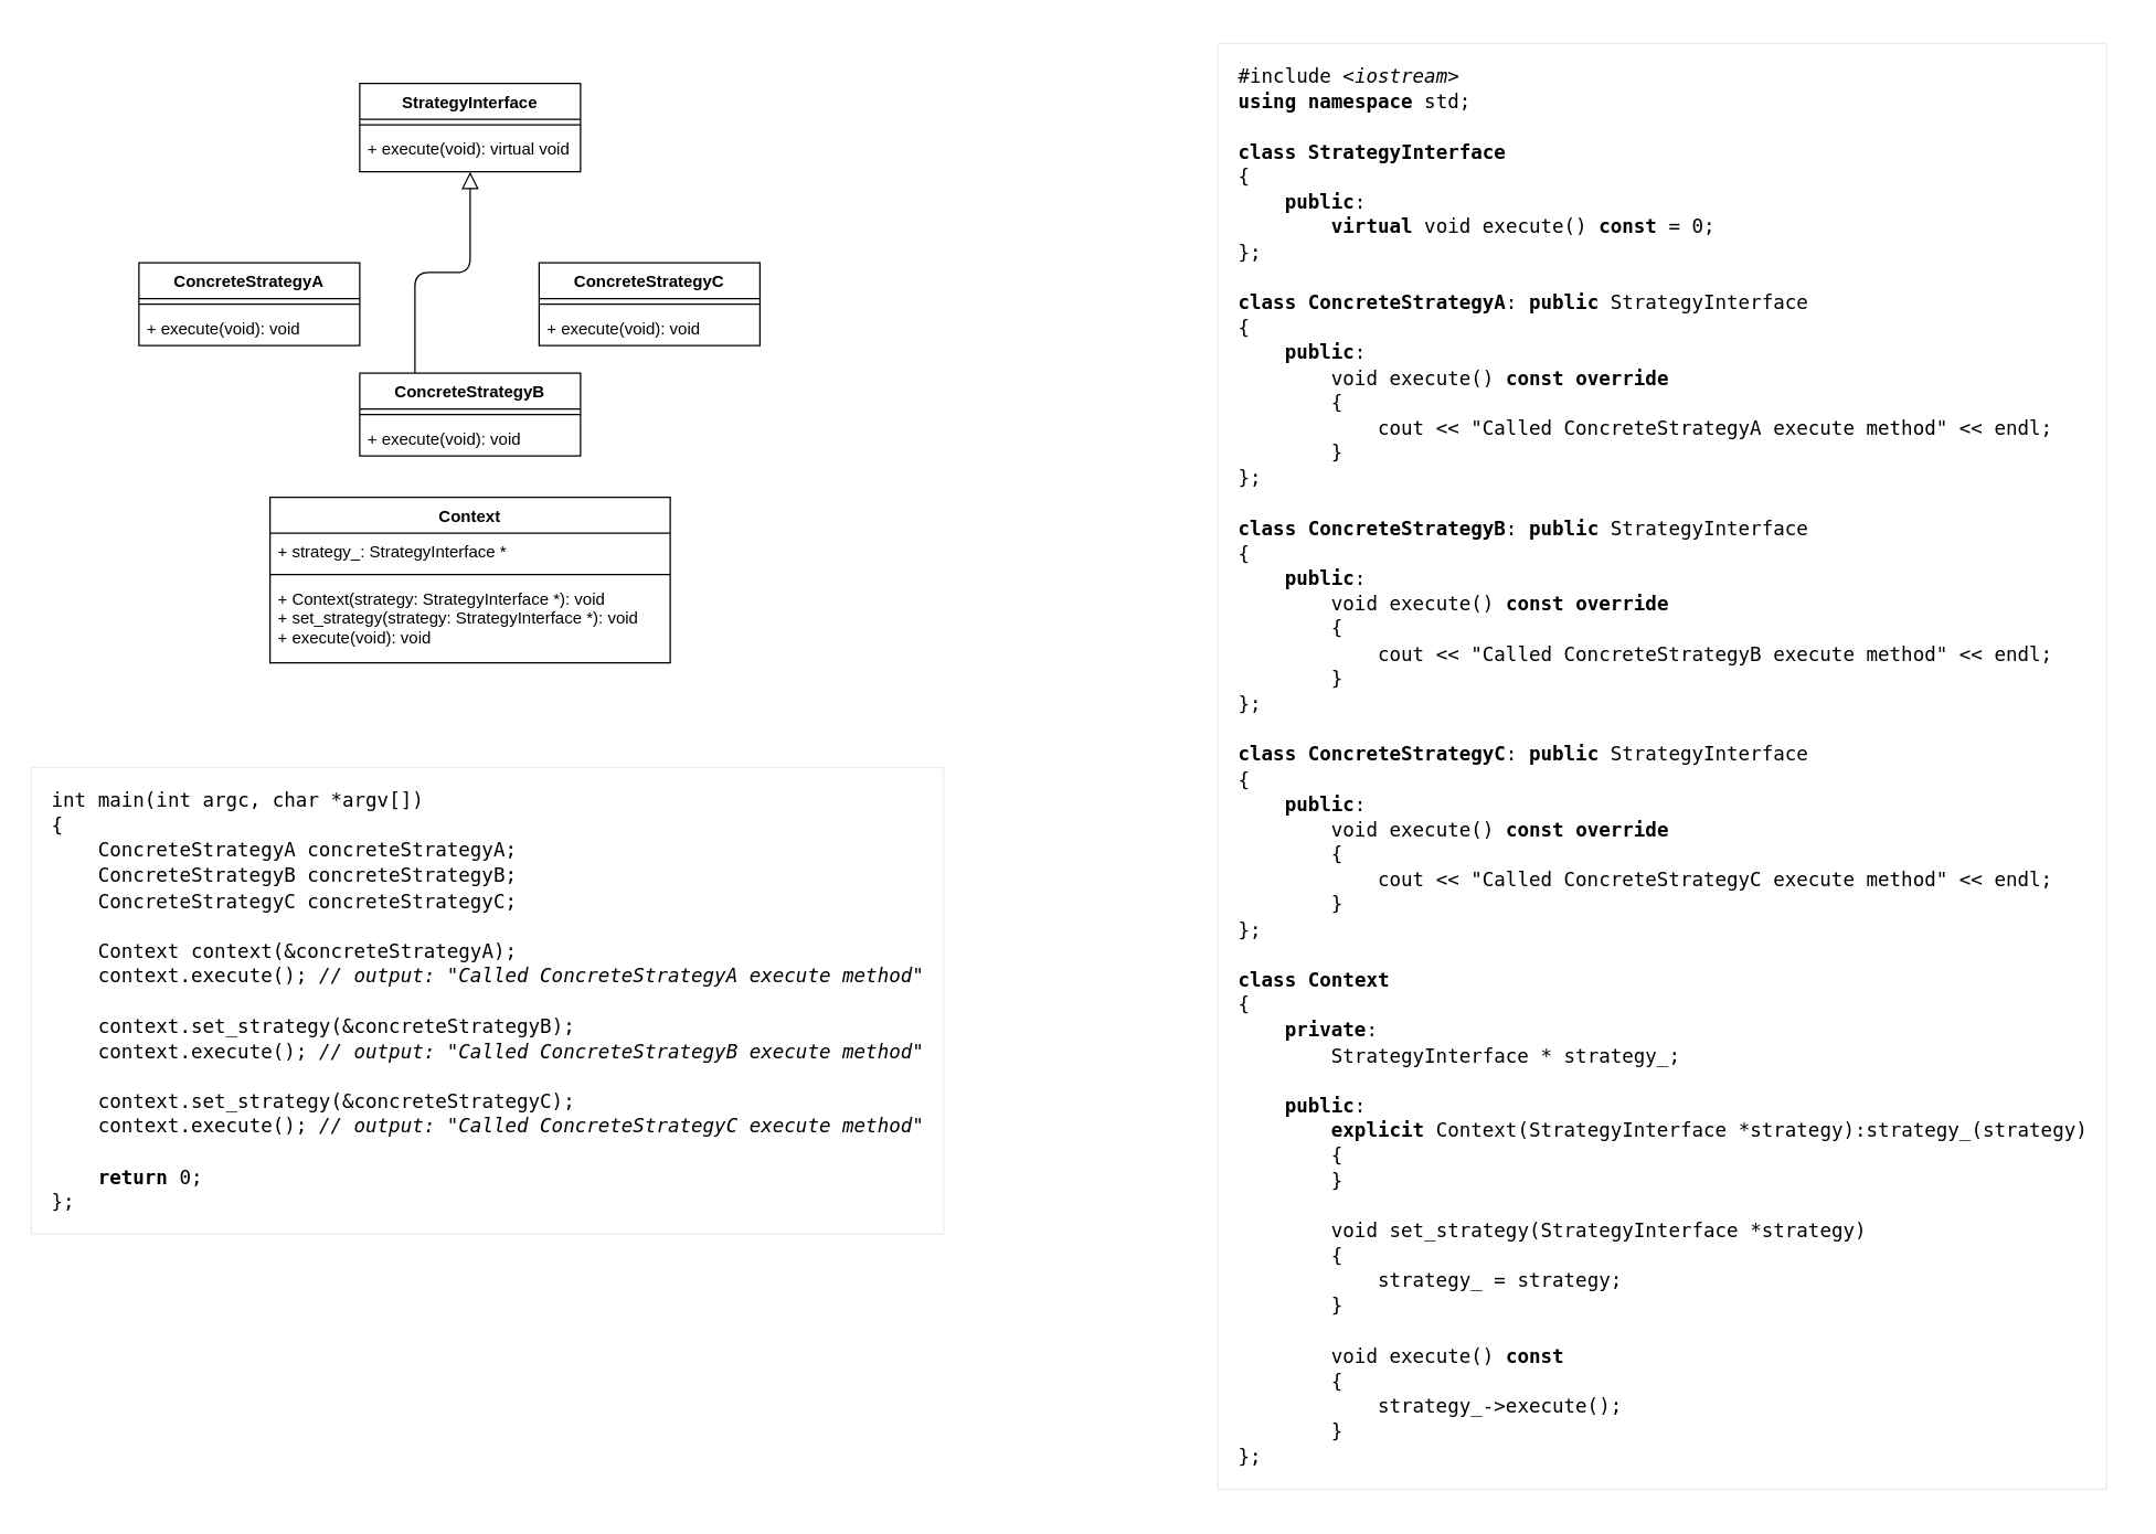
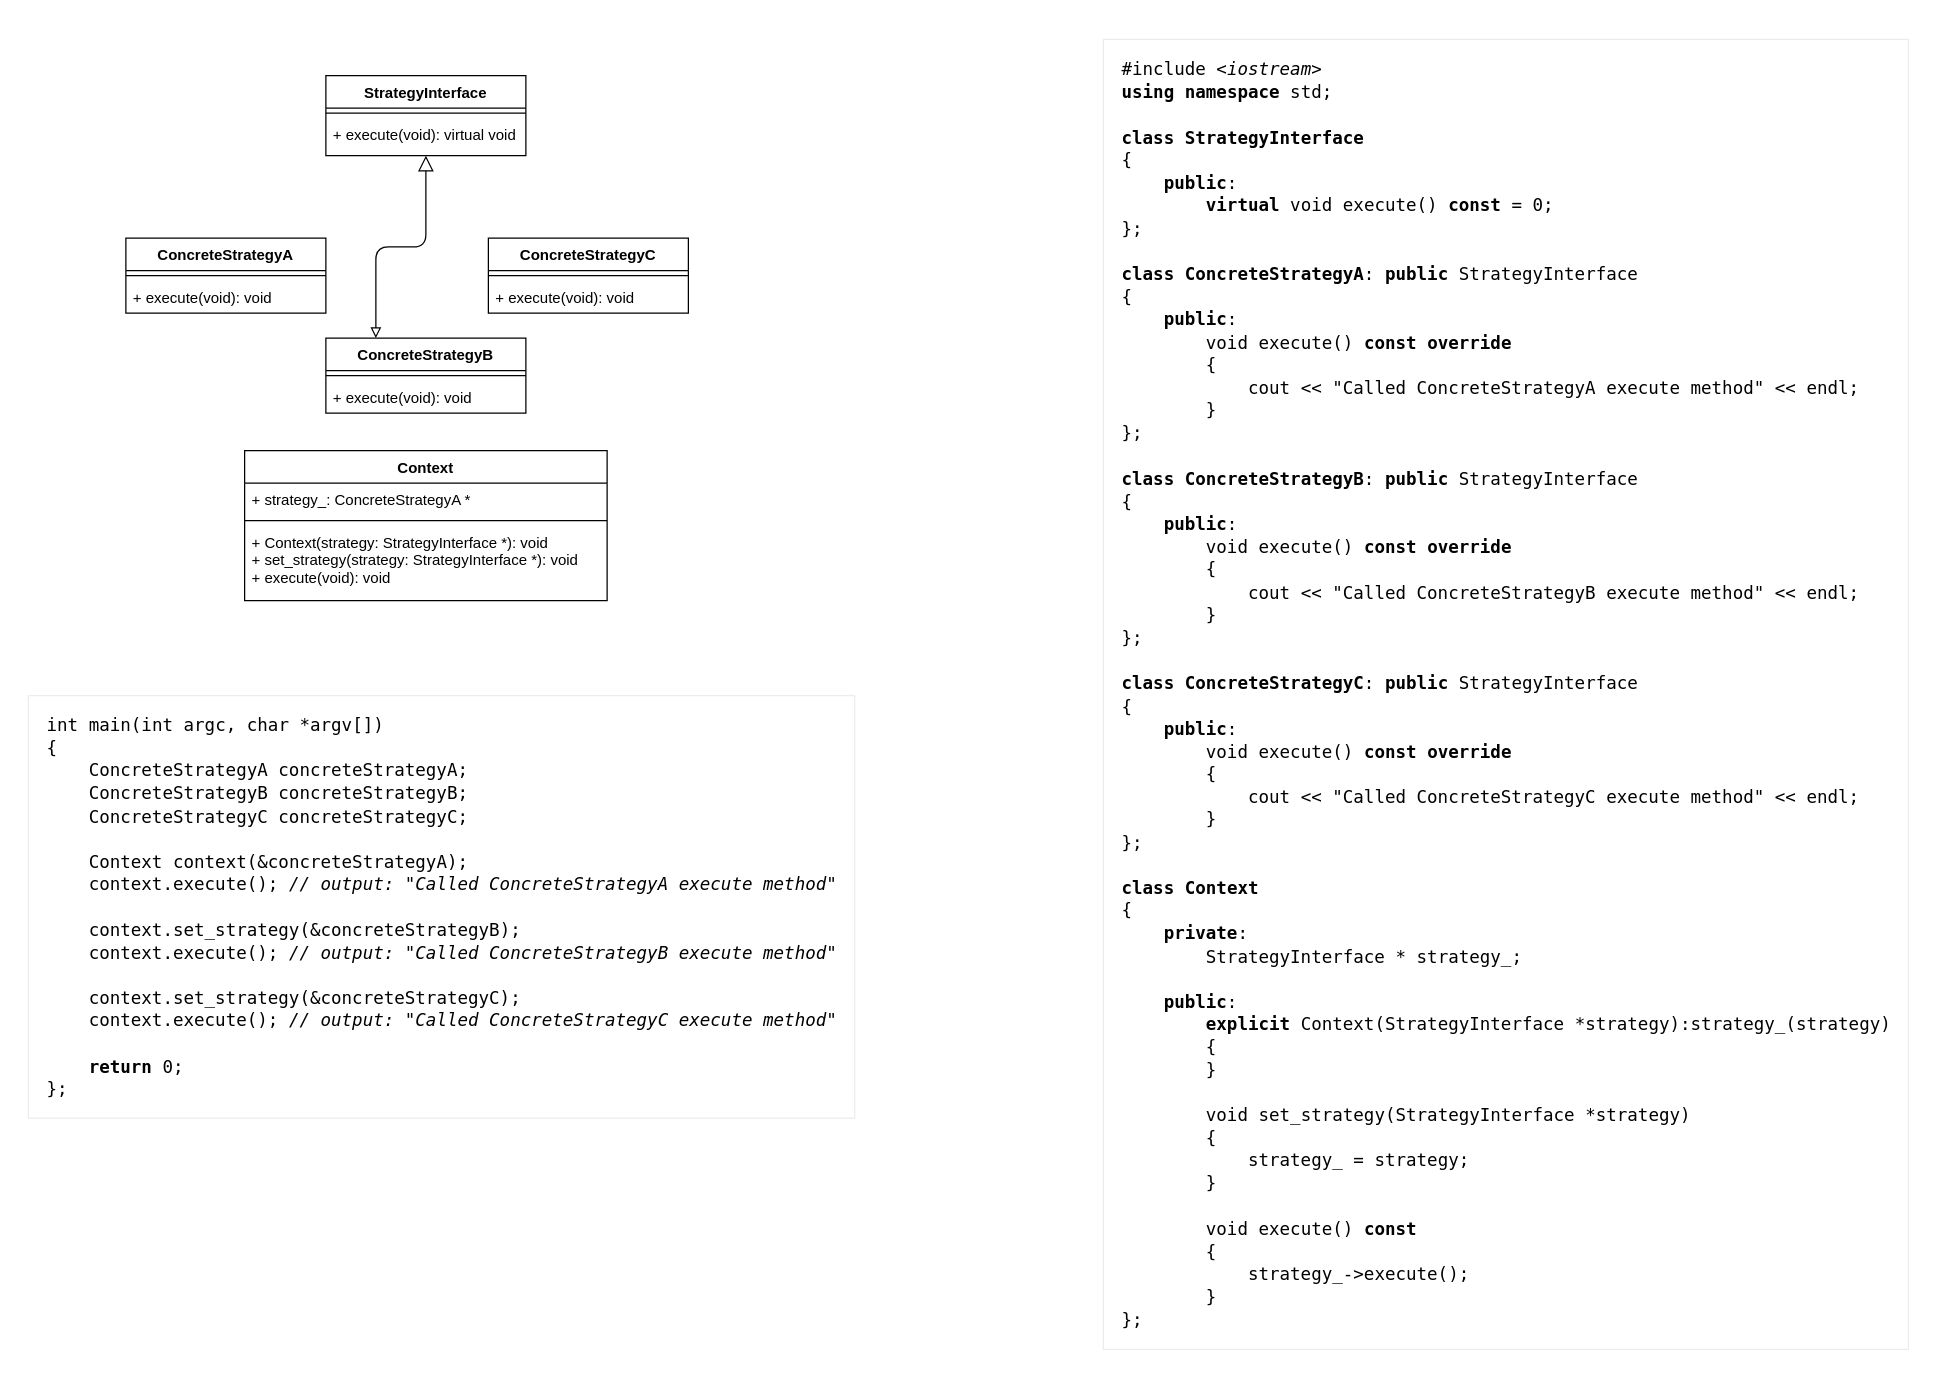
- <mxCell id="2" style="edgeStyle=orthogonalEdgeStyle;rounded=1;orthogonalLoop=1;jettySize=auto;html=1;exitX=0.5;exitY=1;exitDx=0;exitDy=0;entryX=0.25;entryY=0;entryDx=0;entryDy=0;startArrow=block;startFill=0;endArrow=none;endFill=0;strokeWidth=1;endSize=6;startSize=10;" edge="1" target="12" parent="1" source="3"><mxGeometry relative="1" as="geometry"><mxPoint x="330" y="140" as="sourcePoint" /></mxGeometry></mxCell>
+ <mxCell id="2" style="edgeStyle=orthogonalEdgeStyle;rounded=1;orthogonalLoop=1;jettySize=auto;html=1;exitX=0.5;exitY=1;exitDx=0;exitDy=0;entryX=0.25;entryY=0;entryDx=0;entryDy=0;startArrow=block;startFill=0;endArrow=block;endFill=0;strokeWidth=1;endSize=6;startSize=10;" edge="1" target="12" parent="1" source="3"><mxGeometry relative="1" as="geometry"><mxPoint x="330" y="140" as="sourcePoint" /></mxGeometry></mxCell>
- <mxCell id="16" value="+ strategy_: StrategyInterface *" style="text;strokeColor=none;fillColor=none;align=left;verticalAlign=top;spacingLeft=4;spacingRight=4;overflow=hidden;rotatable=0;points=[[0,0.5],[1,0.5]];portConstraint=eastwest;" vertex="1" parent="15"><mxGeometry y="26" width="290" height="26" as="geometry" /></mxCell>
+ <mxCell id="16" value="+ strategy_: ConcreteStrategyA *" style="text;strokeColor=none;fillColor=none;align=left;verticalAlign=top;spacingLeft=4;spacingRight=4;overflow=hidden;rotatable=0;points=[[0,0.5],[1,0.5]];portConstraint=eastwest;" vertex="1" parent="15"><mxGeometry y="26" width="290" height="26" as="geometry" /></mxCell>
